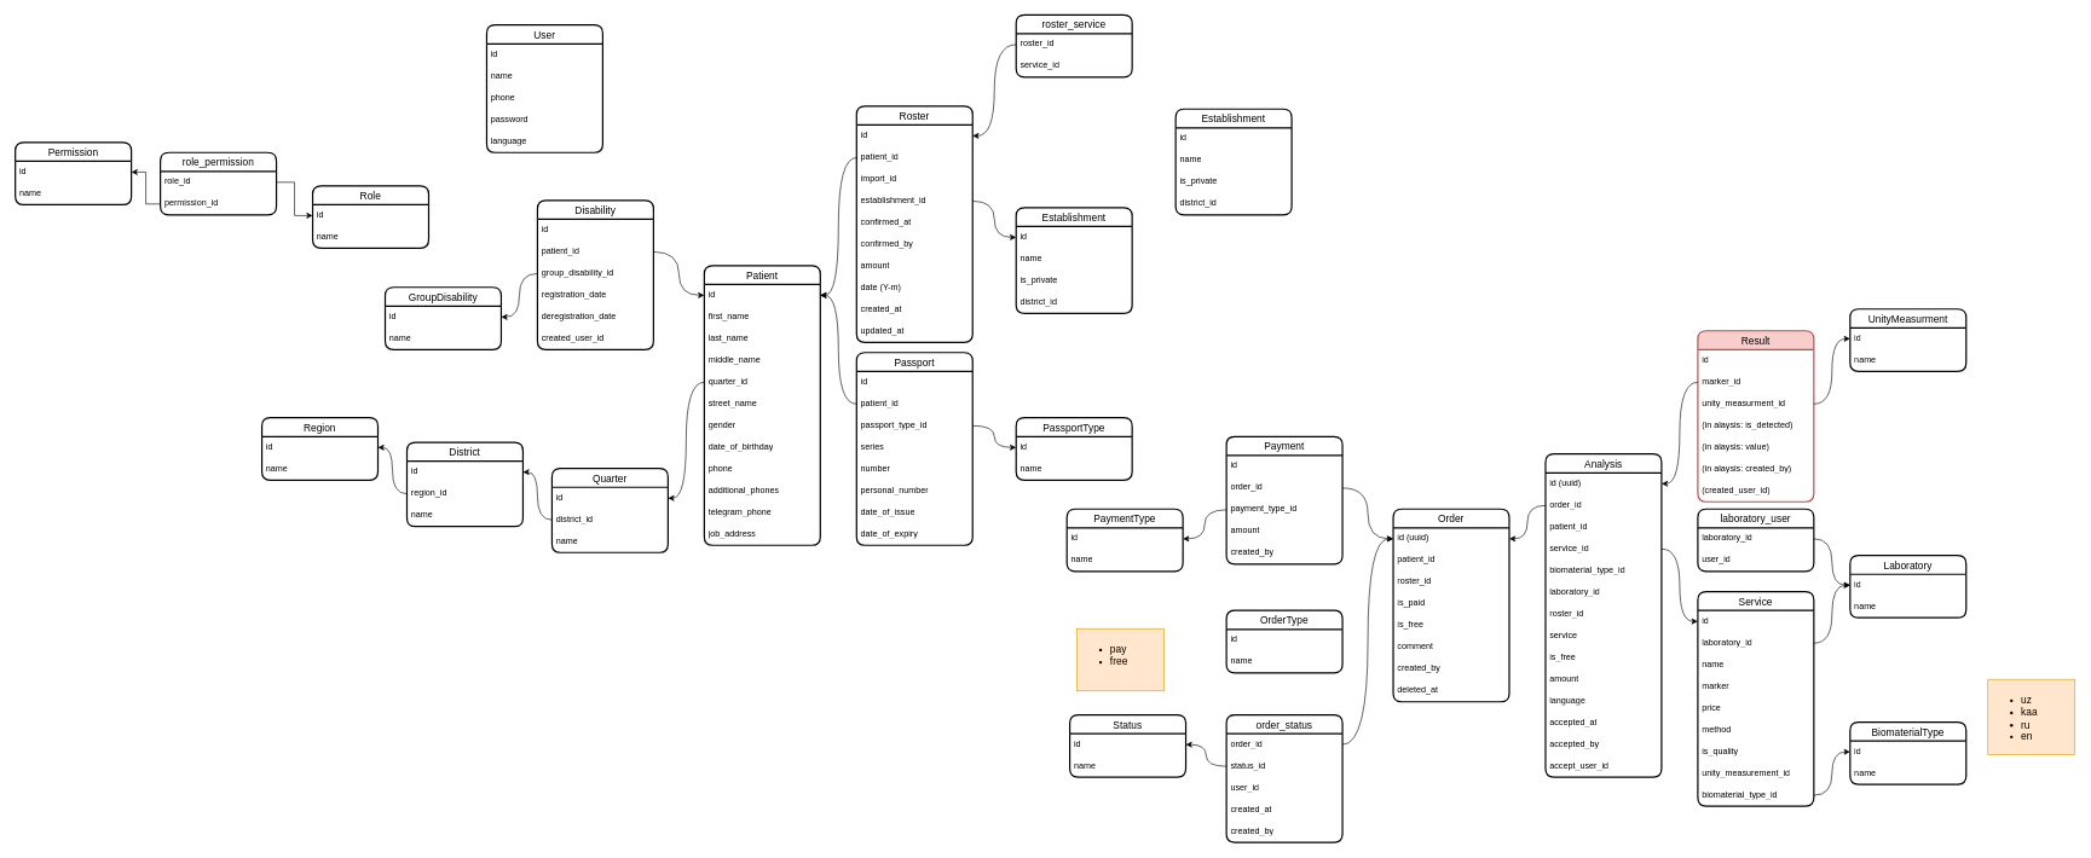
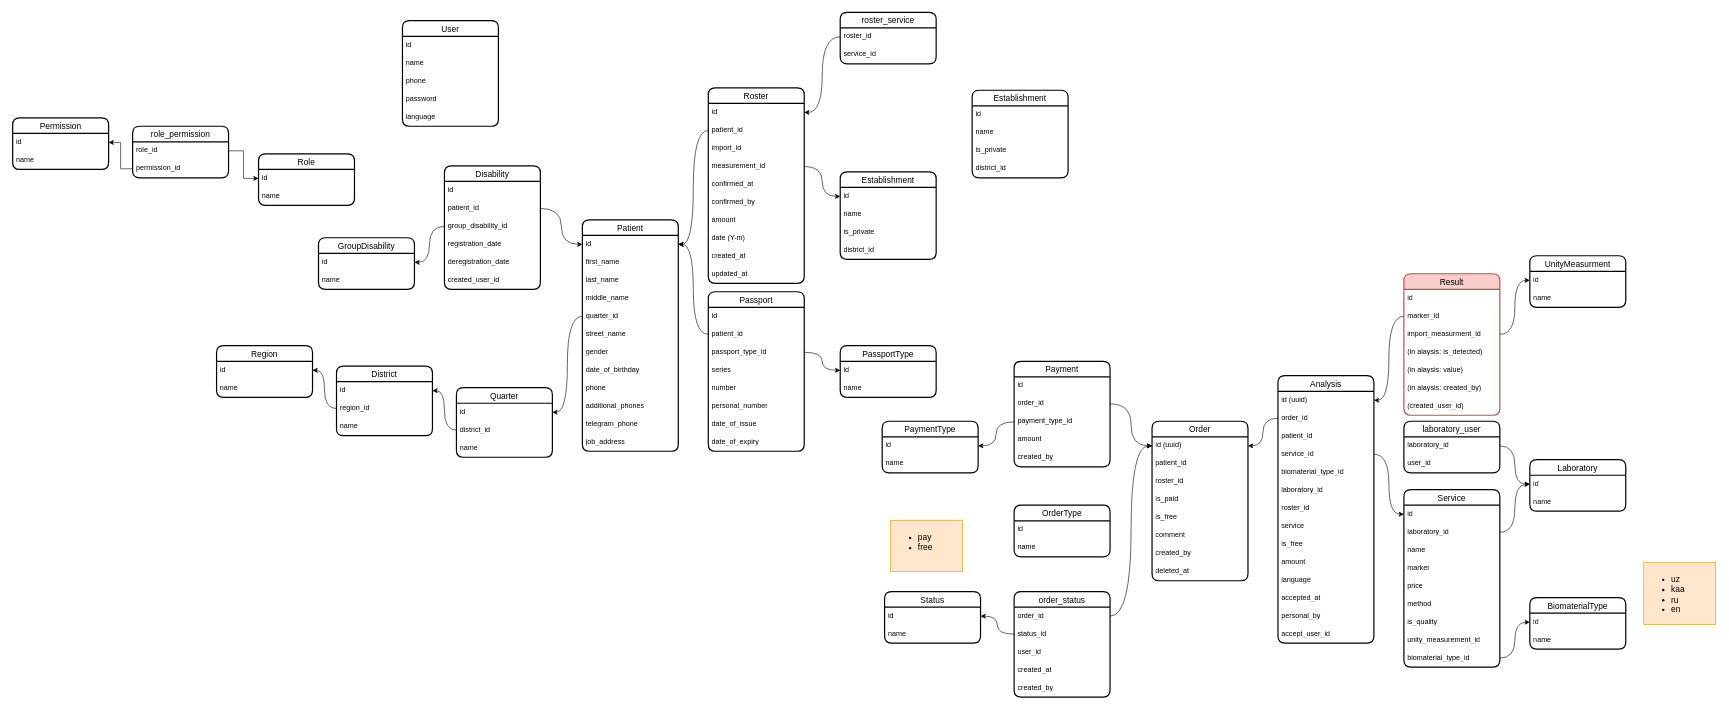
- <mxCell id="25" value="establishment_id" style="text;strokeColor=none;fillColor=none;spacingLeft=4;spacingRight=4;overflow=hidden;rotatable=0;points=[[0,0.5],[1,0.5]];portConstraint=eastwest;fontSize=12;whiteSpace=wrap;html=1;" parent="21" vertex="1"><mxGeometry y="116" width="160" height="30" as="geometry" /></mxCell>
+ <mxCell id="25" value="measurement_id" style="text;strokeColor=none;fillColor=none;spacingLeft=4;spacingRight=4;overflow=hidden;rotatable=0;points=[[0,0.5],[1,0.5]];portConstraint=eastwest;fontSize=12;whiteSpace=wrap;html=1;" parent="21" vertex="1"><mxGeometry y="116" width="160" height="30" as="geometry" /></mxCell>
- <mxCell id="140" value="unity_measurment_id" style="text;strokeColor=none;fillColor=none;spacingLeft=4;spacingRight=4;overflow=hidden;rotatable=0;points=[[0,0.5],[1,0.5]];portConstraint=eastwest;fontSize=12;whiteSpace=wrap;html=1;" parent="137" vertex="1"><mxGeometry y="86" width="160" height="30" as="geometry" /></mxCell>
+ <mxCell id="140" value="import_measurment_id" style="text;strokeColor=none;fillColor=none;spacingLeft=4;spacingRight=4;overflow=hidden;rotatable=0;points=[[0,0.5],[1,0.5]];portConstraint=eastwest;fontSize=12;whiteSpace=wrap;html=1;" parent="137" vertex="1"><mxGeometry y="86" width="160" height="30" as="geometry" /></mxCell>
- <mxCell id="55" value="accepted_by" style="text;strokeColor=none;fillColor=none;spacingLeft=4;spacingRight=4;overflow=hidden;rotatable=0;points=[[0,0.5],[1,0.5]];portConstraint=eastwest;fontSize=12;whiteSpace=wrap;html=1;" parent="42" vertex="1"><mxGeometry y="386" width="160" height="30" as="geometry" /></mxCell>
+ <mxCell id="55" value="personal_by" style="text;strokeColor=none;fillColor=none;spacingLeft=4;spacingRight=4;overflow=hidden;rotatable=0;points=[[0,0.5],[1,0.5]];portConstraint=eastwest;fontSize=12;whiteSpace=wrap;html=1;" parent="42" vertex="1"><mxGeometry y="386" width="160" height="30" as="geometry" /></mxCell>
